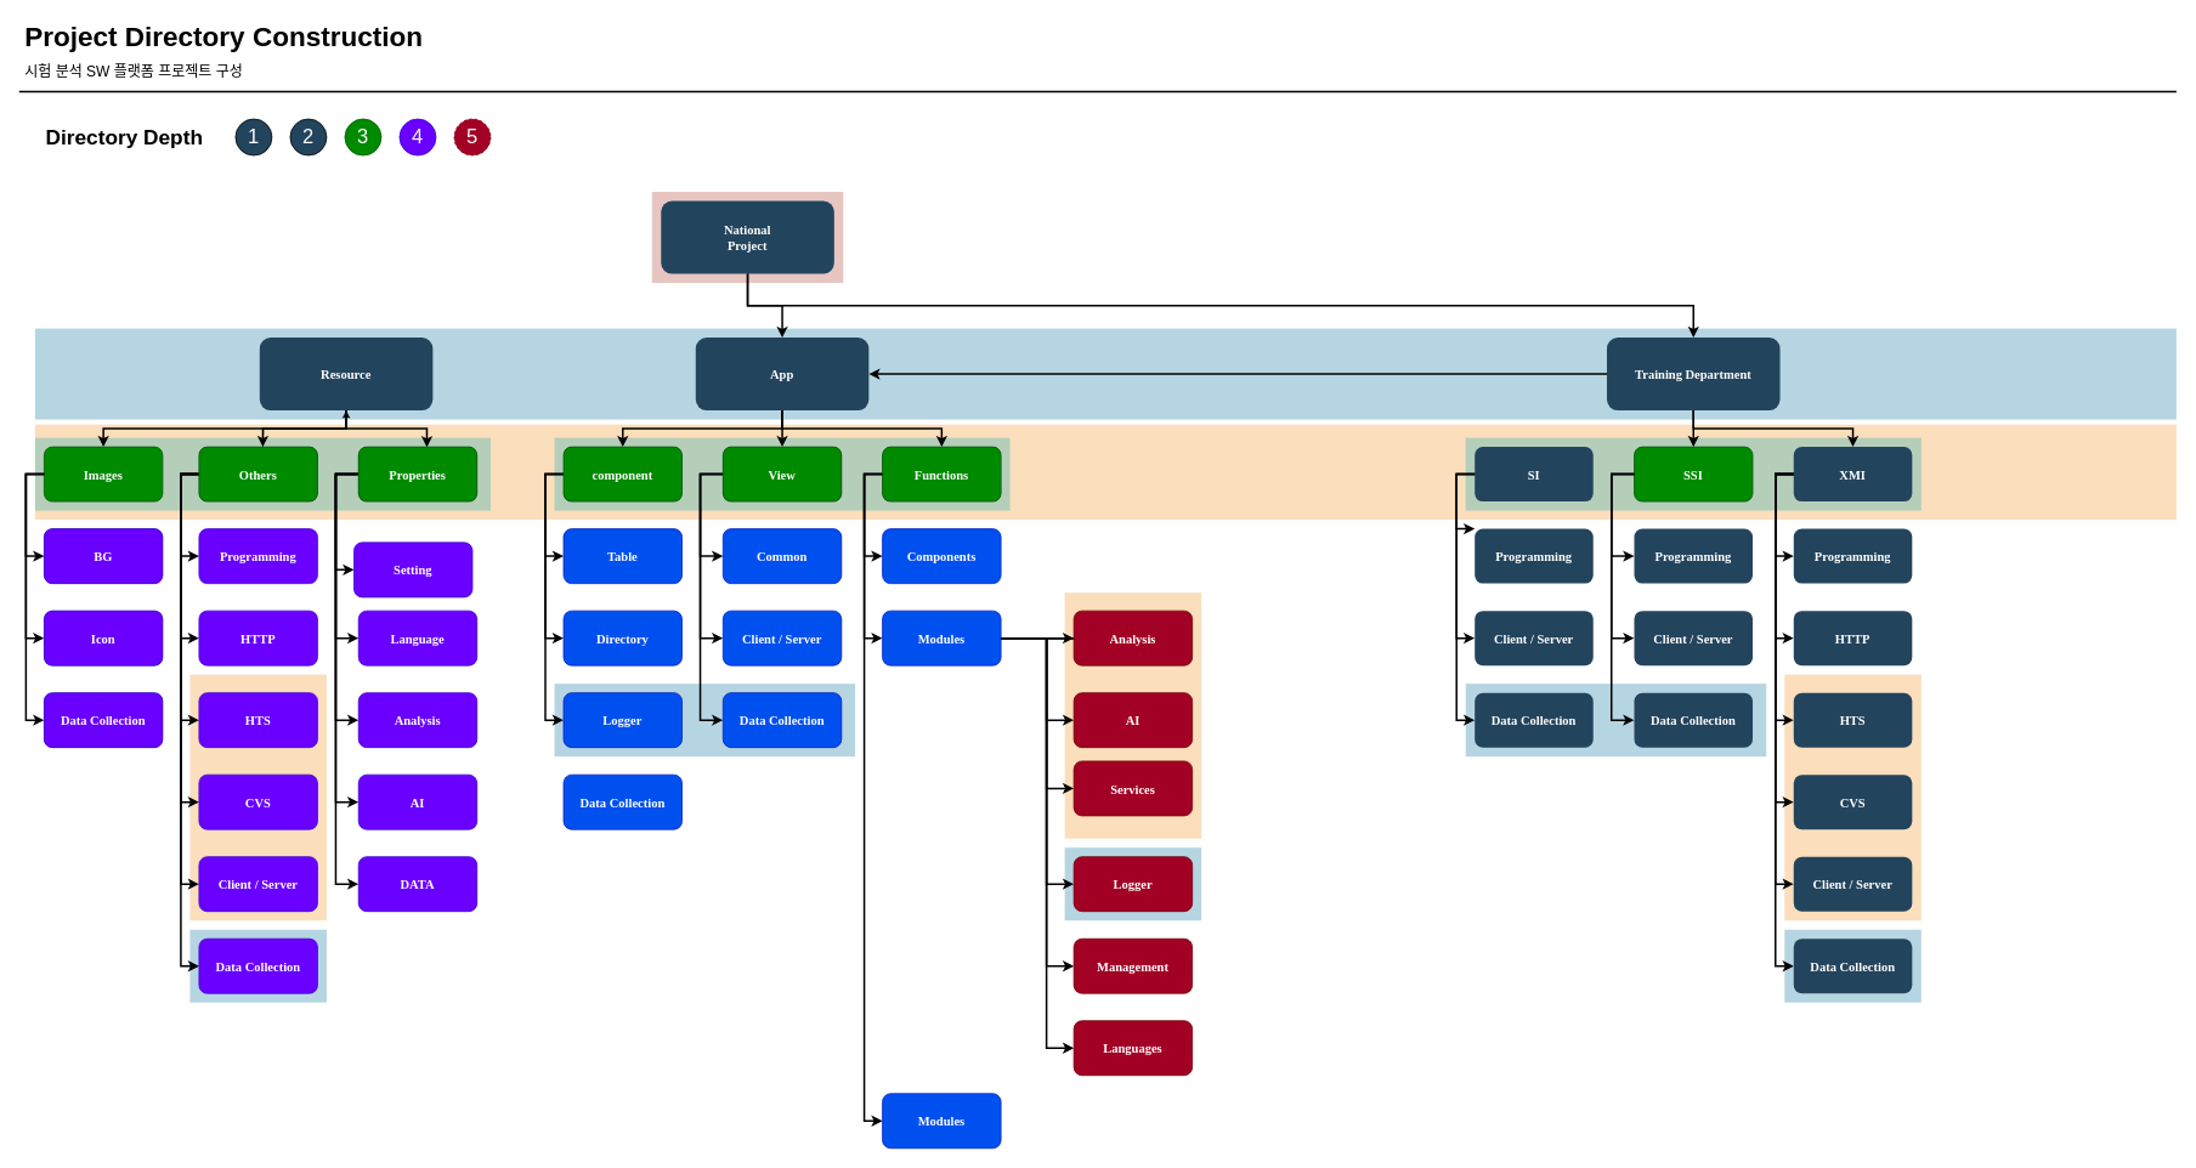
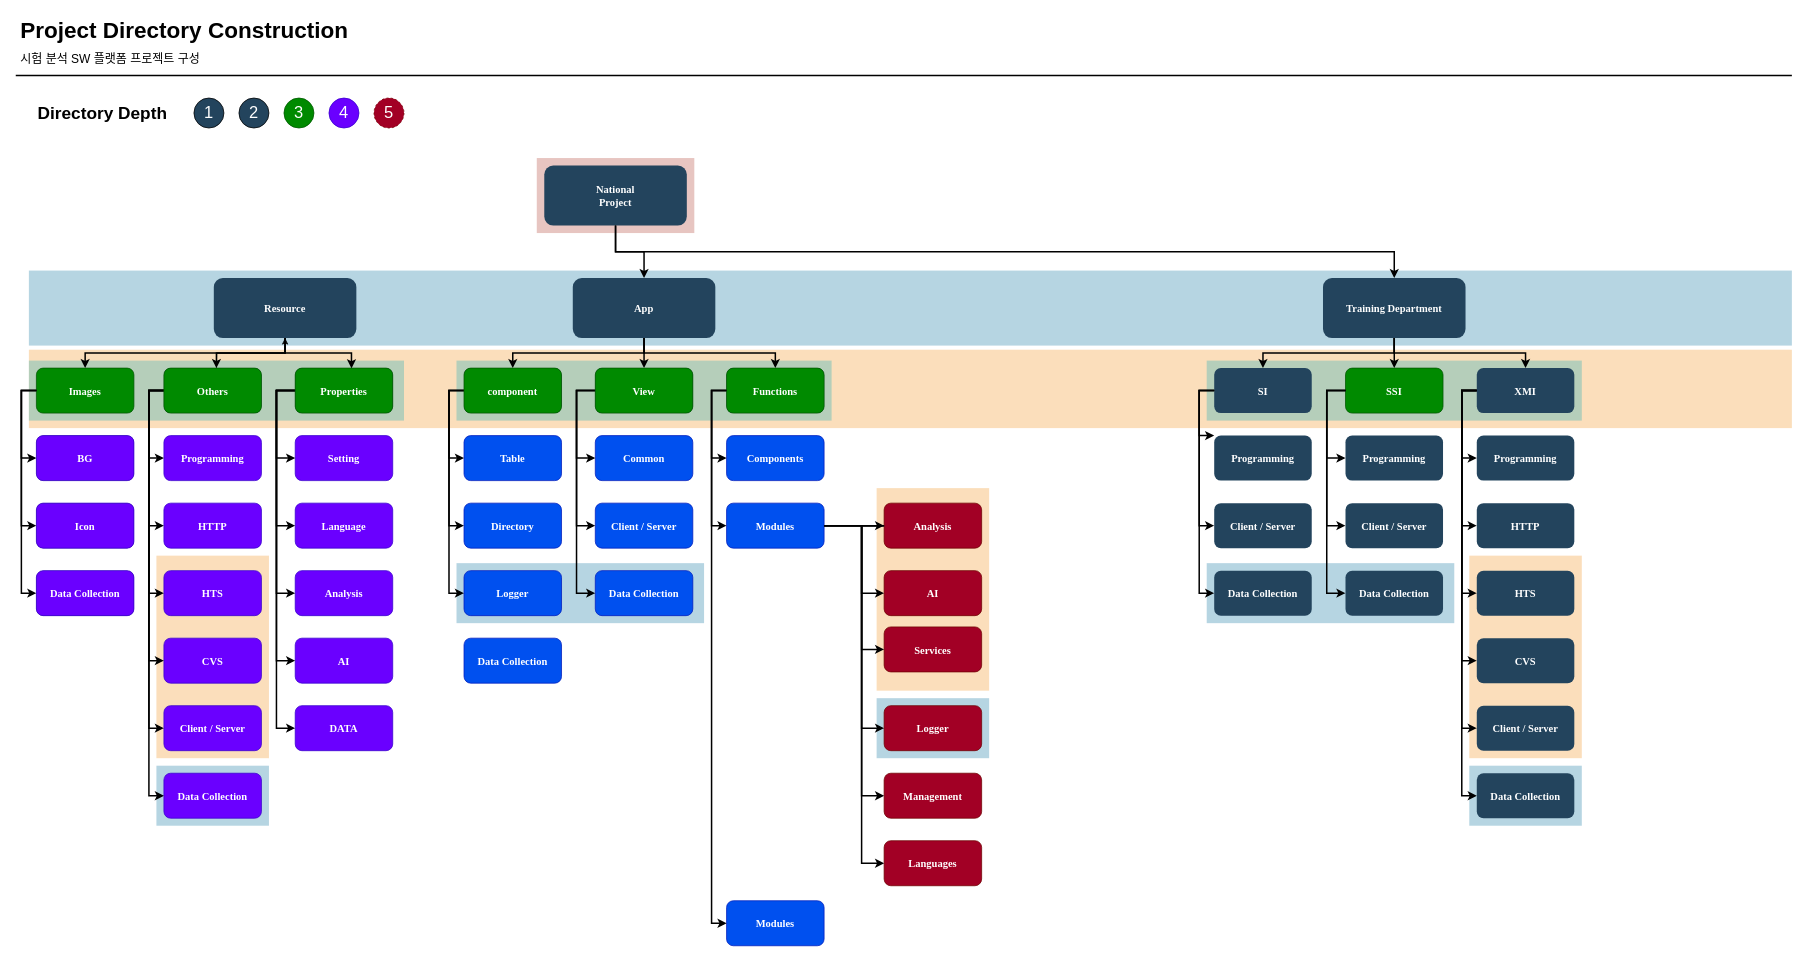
- <mxCell id="68" value="" style="edgeStyle=elbowEdgeStyle;elbow=vertical;strokeWidth=2;rounded=0;" parent="1" source="14" target="16" edge="1"><mxGeometry x="410" y="170" width="100" height="100" as="geometry"><mxPoint x="378" y="270" as="sourcePoint" /><mxPoint x="478" y="170" as="targetPoint" /></mxGeometry></mxCell>
+ <mxCell id="68" value="" style="edgeStyle=elbowEdgeStyle;elbow=vertical;strokeWidth=2;rounded=0" parent="1" source="14" target="28" edge="1"><mxGeometry x="410" y="170" width="100" height="100" as="geometry"><mxPoint x="378" y="270" as="sourcePoint" /><mxPoint x="478" y="170" as="targetPoint" /></mxGeometry></mxCell>
- <mxCell id="105" value="Setting" style="rounded=1;fillColor=#6a00ff;strokeColor=#3700CC;fontStyle=1;fontFamily=Tahoma;fontSize=14;fontColor=#ffffff;" vertex="1" parent="1"><mxGeometry x="388" y="595" width="130" height="60" as="geometry" /></mxCell>
+ <mxCell id="105" value="Setting" style="rounded=1;fillColor=#6a00ff;strokeColor=#3700CC;fontStyle=1;fontFamily=Tahoma;fontSize=14;fontColor=#ffffff;" vertex="1" parent="1"><mxGeometry x="393" y="580" width="130" height="60" as="geometry" /></mxCell>
